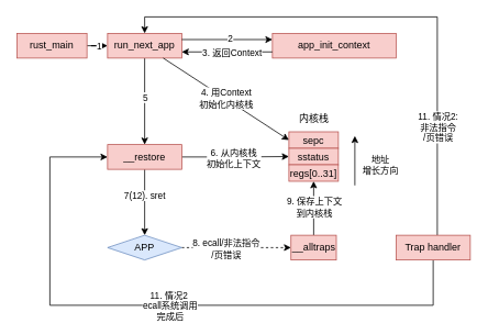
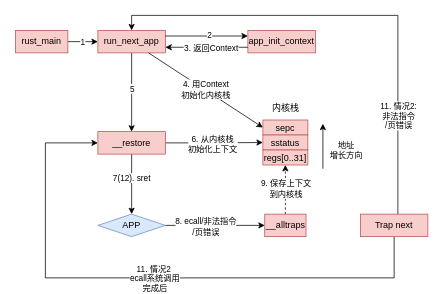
- <mxCell id="4" value="rust_main" style="rounded=0;whiteSpace=wrap;html=1;fillColor=#f8cecc;strokeColor=#b85450;" vertex="1" parent="1"><mxGeometry x="20" y="40" width="85" height="30" as="geometry" /></mxCell>
+ <mxCell id="4" value="rust_main" style="rounded=0;whiteSpace=wrap;html=1;fillColor=#f8cecc;strokeColor=#b85450;" vertex="1" parent="1"><mxGeometry x="20" y="40" width="70" height="30" as="geometry" /></mxCell>
- <mxCell id="8" value="app_init_context" style="rounded=0;whiteSpace=wrap;html=1;fillColor=#f8cecc;strokeColor=#b85450;" vertex="1" parent="1"><mxGeometry x="330" y="40" width="150" height="30" as="geometry" /></mxCell>
+ <mxCell id="8" value="app_init_context" style="rounded=0;whiteSpace=wrap;html=1;fillColor=#f8cecc;strokeColor=#b85450;" vertex="1" parent="1"><mxGeometry x="330" y="40" width="90" height="30" as="geometry" /></mxCell>
- <mxCell id="29" style="edgeStyle=orthogonalEdgeStyle;rounded=0;orthogonalLoop=1;jettySize=auto;html=1;entryX=0.5;entryY=1;entryDx=0;entryDy=0;" edge="1" parent="1" source="31" target="11"><mxGeometry relative="1" as="geometry" /></mxCell>
+ <mxCell id="29" style="edgeStyle=orthogonalEdgeStyle;rounded=0;orthogonalLoop=1;jettySize=auto;html=1;entryX=0.5;entryY=1;entryDx=0;entryDy=0;dashed=1;" edge="1" parent="1" source="31" target="11"><mxGeometry relative="1" as="geometry" /></mxCell>
- <mxCell id="24" value="" style="edgeStyle=orthogonalEdgeStyle;rounded=0;orthogonalLoop=1;jettySize=auto;html=1;dashed=1;" edge="1" parent="1" source="26" target="31"><mxGeometry relative="1" as="geometry" /></mxCell>
+ <mxCell id="24" value="" style="edgeStyle=orthogonalEdgeStyle;rounded=0;orthogonalLoop=1;jettySize=auto;html=1;" edge="1" parent="1" source="26" target="31"><mxGeometry relative="1" as="geometry" /></mxCell>
- <mxCell id="36" value="Trap handler" style="rounded=0;whiteSpace=wrap;html=1;fillColor=#f8cecc;strokeColor=#b85450;" vertex="1" parent="1"><mxGeometry x="480" y="285" width="90" height="30" as="geometry" /></mxCell>
+ <mxCell id="36" value="Trap next" style="rounded=0;whiteSpace=wrap;html=1;fillColor=#f8cecc;strokeColor=#b85450;" vertex="1" parent="1"><mxGeometry x="480" y="285" width="90" height="30" as="geometry" /></mxCell>
